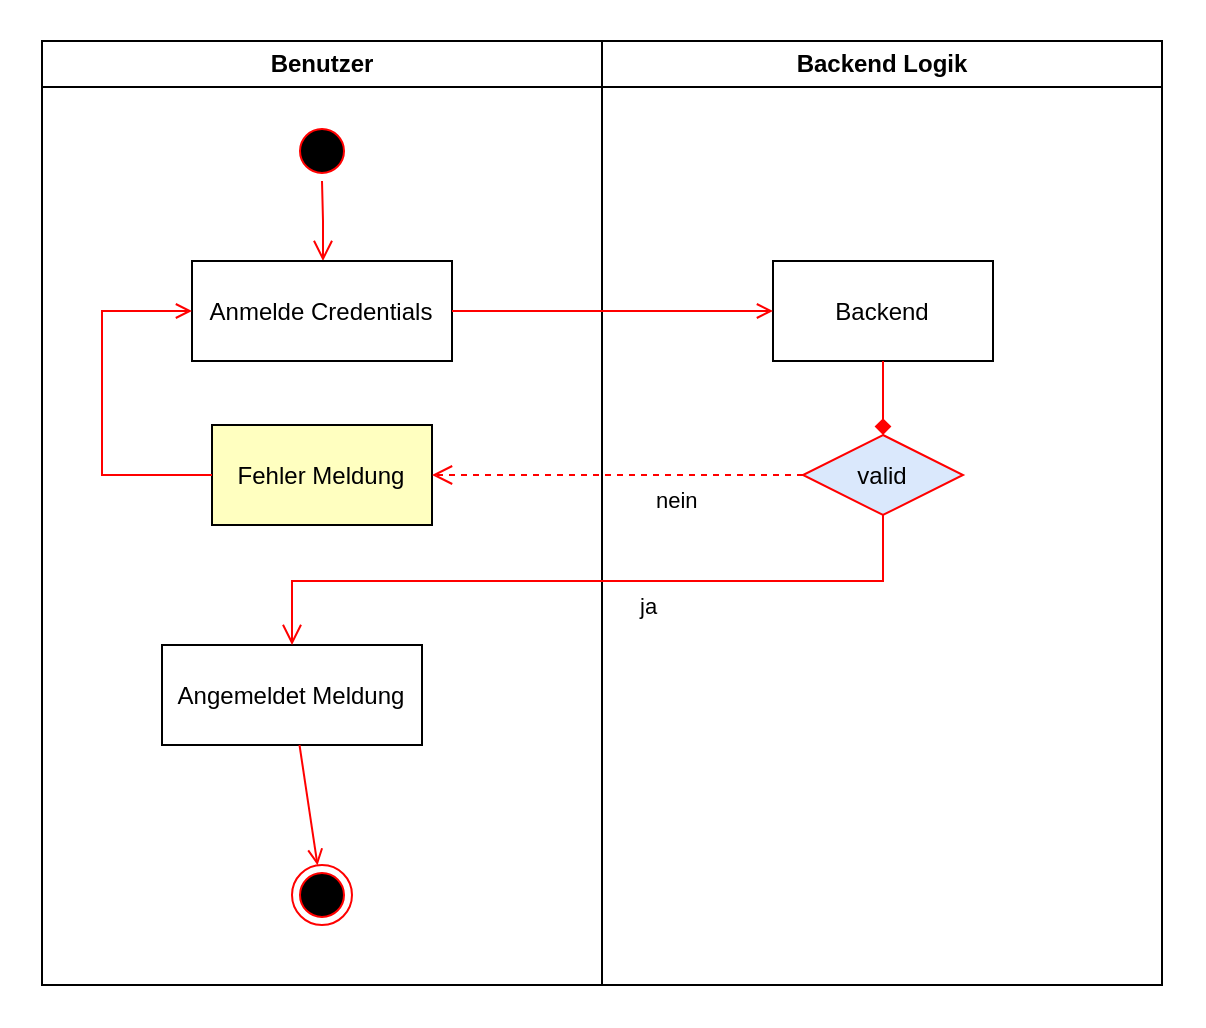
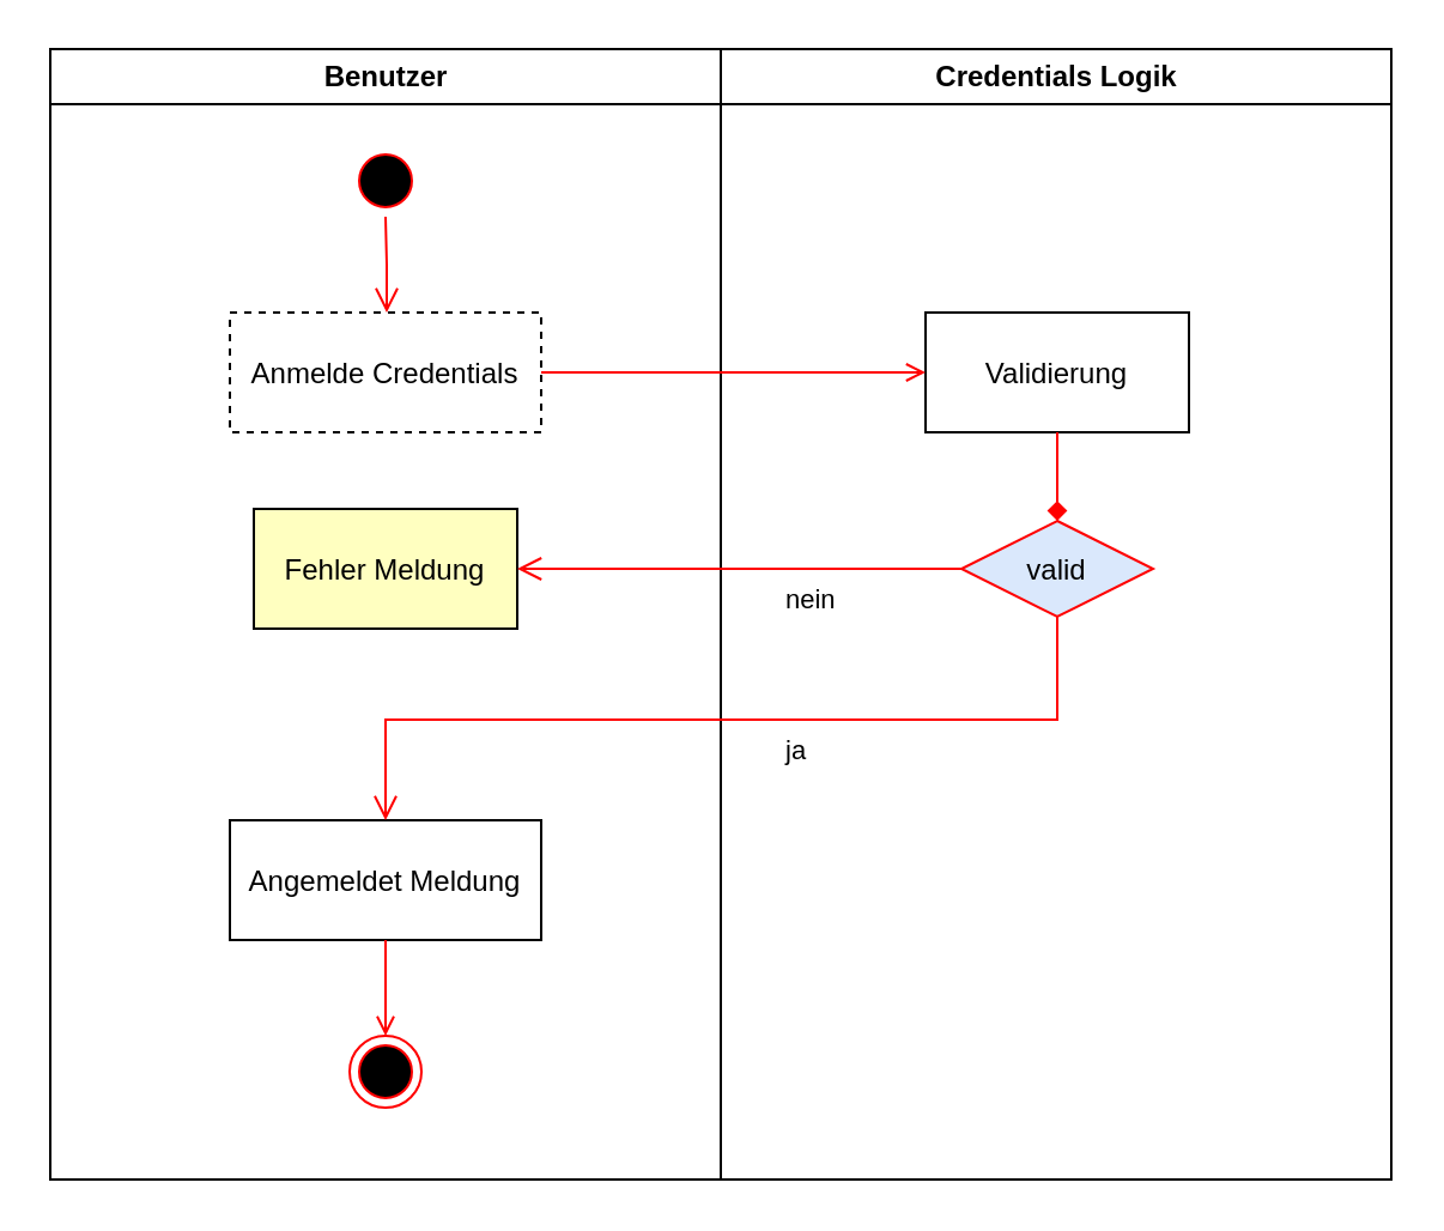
- <mxCell id="11" value="Backend Logik" style="swimlane;whiteSpace=wrap;startSize=23;" parent="1" vertex="1"><mxGeometry x="300.5" y="20" width="280" height="472" as="geometry" /></mxCell>
+ <mxCell id="11" value="Credentials Logik" style="swimlane;whiteSpace=wrap;startSize=23;" parent="1" vertex="1"><mxGeometry x="300.5" y="20" width="280" height="472" as="geometry" /></mxCell>
- <mxCell id="5" value="Anmelde Credentials" style="" parent="2" vertex="1"><mxGeometry x="75" y="110" width="130" height="50" as="geometry" /></mxCell>
+ <mxCell id="5" value="Anmelde Credentials" style="dashed=1;" parent="2" vertex="1"><mxGeometry x="75" y="110" width="130" height="50" as="geometry" /></mxCell>
- <mxCell id="12" value="Backend" style="" parent="11" vertex="1"><mxGeometry x="85.5" y="110" width="110" height="50" as="geometry" /></mxCell>
+ <mxCell id="12" value="Validierung" style="" parent="11" vertex="1"><mxGeometry x="85.5" y="110" width="110" height="50" as="geometry" /></mxCell>
- <mxCell id="7" value="" style="edgeStyle=elbowEdgeStyle;elbow=horizontal;strokeColor=#FF0000;endArrow=open;endFill=1;rounded=0;exitX=0;exitY=0.5;exitDx=0;exitDy=0;" parent="2" source="6" target="5" edge="1"><mxGeometry width="100" height="100" relative="1" as="geometry"><mxPoint x="160" y="290" as="sourcePoint" /><mxPoint x="260" y="190" as="targetPoint" /><Array as="points"><mxPoint x="30" y="250" /></Array></mxGeometry></mxCell>
- <mxCell id="16" value="nein" style="edgeStyle=elbowEdgeStyle;elbow=horizontal;align=left;verticalAlign=top;endArrow=open;endSize=8;strokeColor=#FF0000;endFill=1;rounded=0;entryX=1;entryY=0.5;entryDx=0;entryDy=0;exitX=0;exitY=0.5;exitDx=0;exitDy=0;dashed=1;" edge="1" parent="1" source="14" target="6"><mxGeometry x="-0.191" relative="1" as="geometry"><mxPoint x="276" y="242" as="targetPoint" /><mxPoint x="335.5" y="242" as="sourcePoint" /><Array as="points"><mxPoint x="306" y="242" /></Array><mxPoint as="offset" /></mxGeometry></mxCell>
+ <mxCell id="16" value="nein" style="edgeStyle=elbowEdgeStyle;elbow=horizontal;align=left;verticalAlign=top;endArrow=open;endSize=8;strokeColor=#FF0000;endFill=1;rounded=0;entryX=1;entryY=0.5;entryDx=0;entryDy=0;exitX=0;exitY=0.5;exitDx=0;exitDy=0;" edge="1" parent="1" source="14" target="6"><mxGeometry x="-0.191" relative="1" as="geometry"><mxPoint x="276" y="242" as="targetPoint" /><mxPoint x="335.5" y="242" as="sourcePoint" /><Array as="points"><mxPoint x="306" y="242" /></Array><mxPoint as="offset" /></mxGeometry></mxCell>
- <mxCell id="9" value="Angemeldet Meldung" style="" parent="2" vertex="1"><mxGeometry x="60" y="302" width="130" height="50" as="geometry" /></mxCell>
+ <mxCell id="9" value="Angemeldet Meldung" style="" parent="2" vertex="1"><mxGeometry x="75" y="322" width="130" height="50" as="geometry" /></mxCell>
